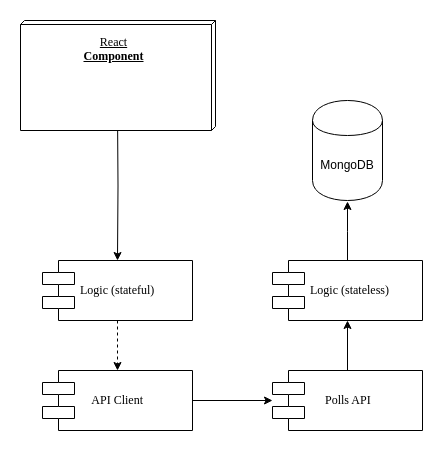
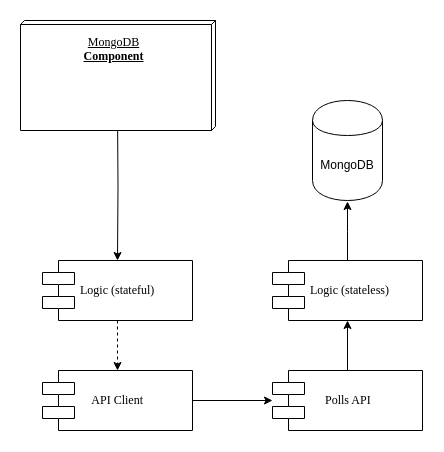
- <mxCell id="3" value="React&lt;br&gt;&lt;b&gt;Component&lt;/b&gt;" style="verticalAlign=top;align=center;spacingTop=8;spacingLeft=2;spacingRight=12;shape=cube;size=4;direction=south;fontStyle=4;html=1;rounded=0;shadow=0;comic=0;labelBackgroundColor=none;strokeColor=#000000;strokeWidth=1;fillColor=#ffffff;fontFamily=Verdana;fontSize=12;fontColor=#000000;" parent="1" vertex="1"><mxGeometry x="20" y="20" width="195" height="110" as="geometry" /></mxCell>
+ <mxCell id="3" value="MongoDB&lt;br&gt;&lt;b&gt;Component&lt;/b&gt;" style="verticalAlign=top;align=center;spacingTop=8;spacingLeft=2;spacingRight=12;shape=cube;size=4;direction=south;fontStyle=4;html=1;rounded=0;shadow=0;comic=0;labelBackgroundColor=none;strokeColor=#000000;strokeWidth=1;fillColor=#ffffff;fontFamily=Verdana;fontSize=12;fontColor=#000000;" parent="1" vertex="1"><mxGeometry x="20" y="20" width="195" height="110" as="geometry" /></mxCell>
